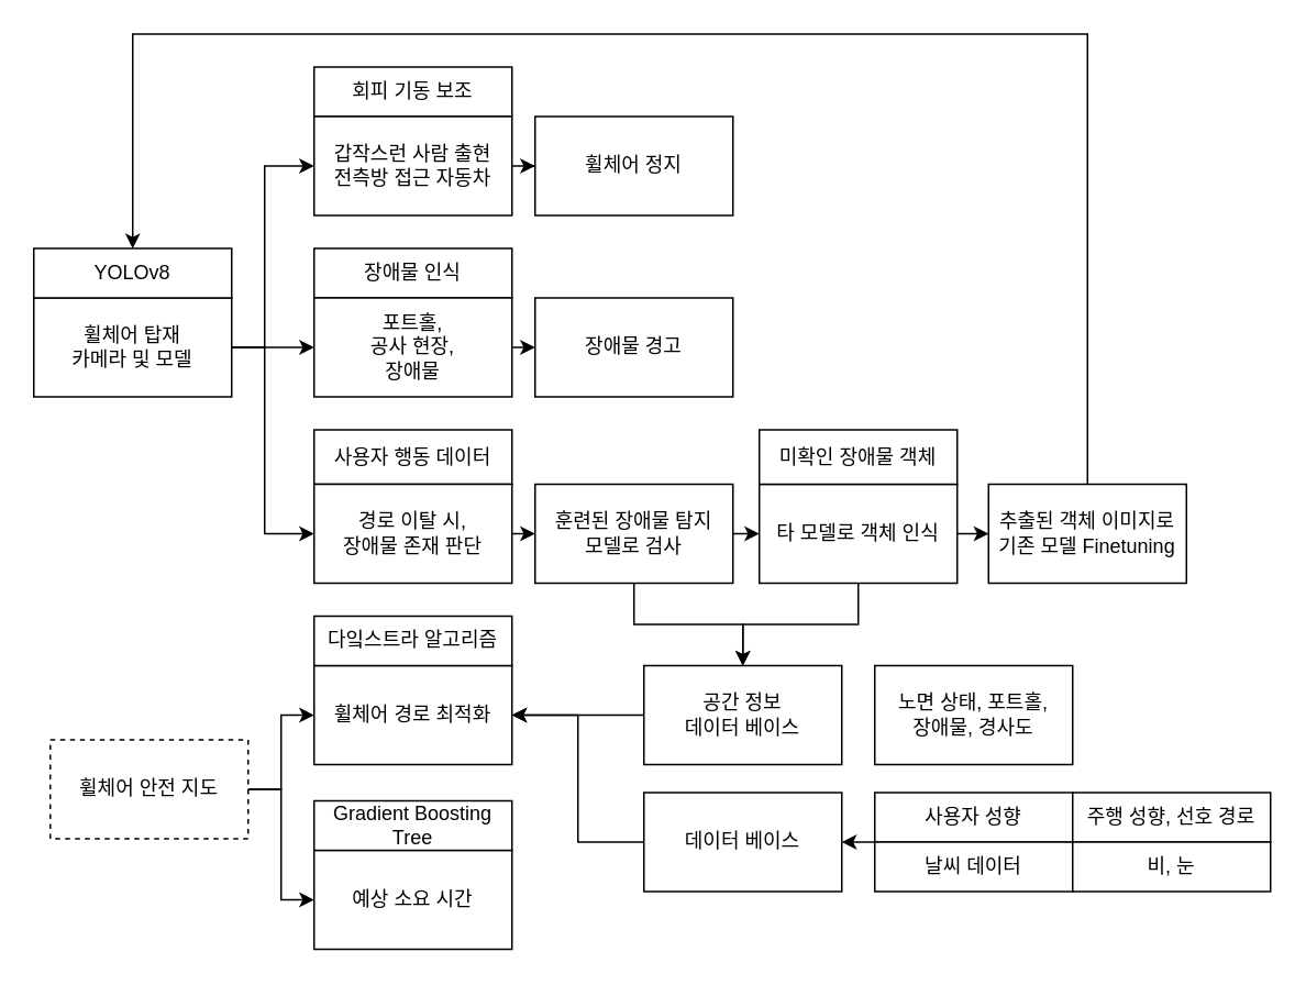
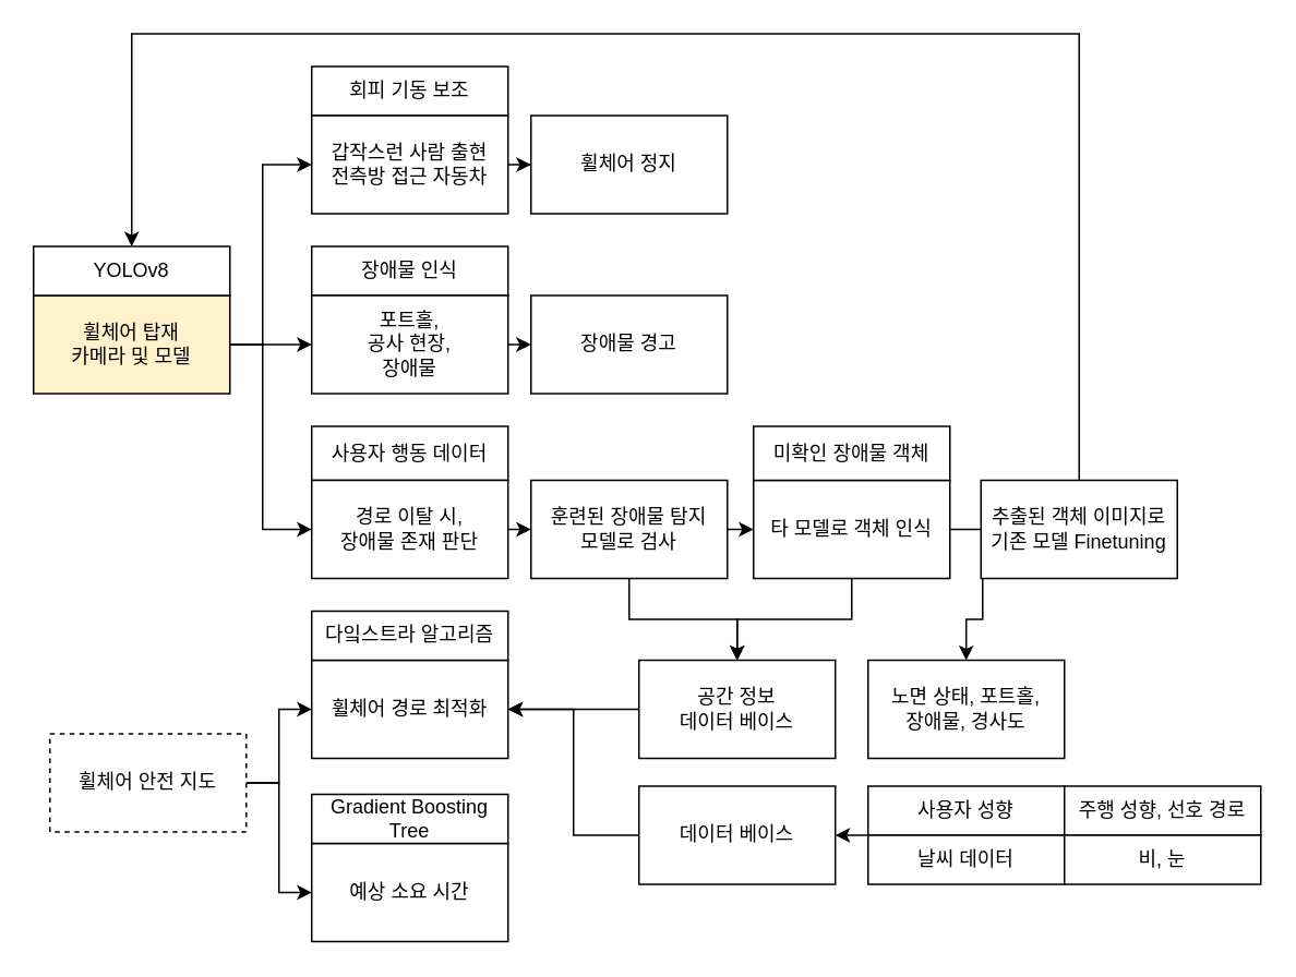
- <mxCell id="5" value="휠체어 탑재&lt;br&gt;카메라 및 모델" style="rounded=0;whiteSpace=wrap;html=1;" vertex="1" parent="1"><mxGeometry x="20" y="180" width="120" height="60" as="geometry" /></mxCell>
+ <mxCell id="5" value="휠체어 탑재&lt;br&gt;카메라 및 모델" style="rounded=0;whiteSpace=wrap;html=1;fillColor=#fff2cc;" vertex="1" parent="1"><mxGeometry x="20" y="180" width="120" height="60" as="geometry" /></mxCell>
- <mxCell id="38" style="edgeStyle=orthogonalEdgeStyle;rounded=0;orthogonalLoop=1;jettySize=auto;html=1;exitX=1;exitY=0.5;exitDx=0;exitDy=0;entryX=0;entryY=0.5;entryDx=0;entryDy=0;" edge="1" parent="1" source="40" target="42"><mxGeometry relative="1" as="geometry" /></mxCell>
+ <mxCell id="38" style="edgeStyle=orthogonalEdgeStyle;rounded=0;orthogonalLoop=1;jettySize=auto;html=1;exitX=1;exitY=0.5;exitDx=0;exitDy=0;" edge="1" parent="1" source="40" target="17"><mxGeometry relative="1" as="geometry" /></mxCell>
